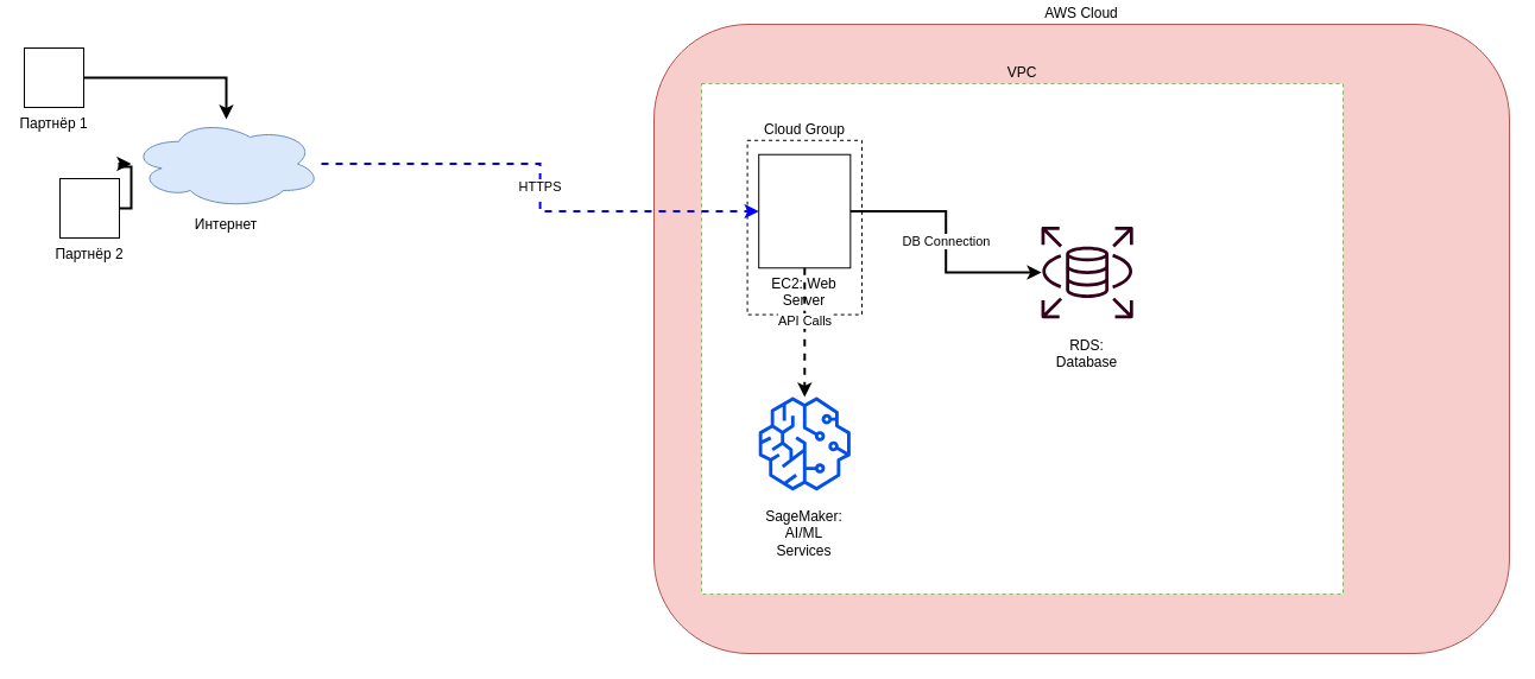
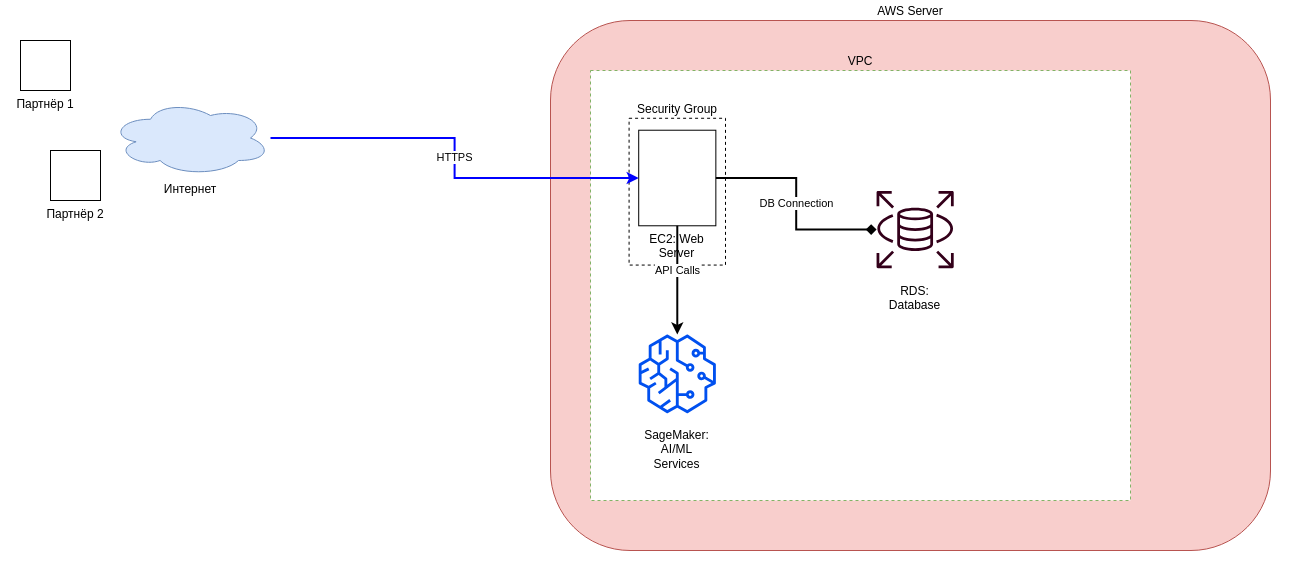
- <mxCell id="5" value="AWS Cloud" style="shape=rectangle;whiteSpace=wrap;html=1;rounded=1;fillColor=#f8cecc;strokeColor=#b85450;verticalLabelPosition=top;verticalAlign=bottom;" parent="1" vertex="1"><mxGeometry x="550" y="20" width="720" height="530" as="geometry" /></mxCell>
+ <mxCell id="5" value="AWS Server" style="shape=rectangle;whiteSpace=wrap;html=1;rounded=1;fillColor=#f8cecc;strokeColor=#b85450;verticalLabelPosition=top;verticalAlign=bottom;" parent="1" vertex="1"><mxGeometry x="550" y="20" width="720" height="530" as="geometry" /></mxCell>
- <mxCell id="13" style="edgeStyle=orthogonalEdgeStyle;rounded=0;html=1;strokeWidth=2;" parent="1" source="2" target="4" edge="1"><mxGeometry relative="1" as="geometry" /></mxCell>
- <mxCell id="10" value="Cloud Group" style="shape=rectangle;whiteSpace=wrap;html=1;dashed=1;verticalLabelPosition=top;verticalAlign=bottom;fillColor=none;" parent="6" vertex="1"><mxGeometry x="38.576" y="47.777" width="96.424" height="146.793" as="geometry" /></mxCell>
+ <mxCell id="10" value="Security Group" style="shape=rectangle;whiteSpace=wrap;html=1;dashed=1;verticalLabelPosition=top;verticalAlign=bottom;fillColor=none;" parent="6" vertex="1"><mxGeometry x="38.576" y="47.777" width="96.424" height="146.793" as="geometry" /></mxCell>
- <mxCell id="15" value="HTTPS" style="edgeStyle=orthogonalEdgeStyle;rounded=0;html=1;strokeWidth=2;strokeColor=#0000ff;dashed=1;" parent="1" source="4" target="7" edge="1"><mxGeometry relative="1" as="geometry" /></mxCell>
+ <mxCell id="15" value="HTTPS" style="edgeStyle=orthogonalEdgeStyle;rounded=0;html=1;strokeWidth=2;strokeColor=#0000ff;" parent="1" source="4" target="7" edge="1"><mxGeometry relative="1" as="geometry" /></mxCell>
- <mxCell id="14" style="edgeStyle=orthogonalEdgeStyle;rounded=0;html=1;strokeWidth=2;" parent="1" source="3" target="4" edge="1"><mxGeometry relative="1" as="geometry" /></mxCell>
- <mxCell id="11" value="DB Connection" style="edgeStyle=orthogonalEdgeStyle;rounded=0;html=1;strokeWidth=2;" parent="6" source="7" target="8" edge="1"><mxGeometry relative="1" as="geometry" /></mxCell>
+ <mxCell id="11" value="DB Connection" style="edgeStyle=orthogonalEdgeStyle;rounded=0;html=1;strokeWidth=2;endArrow=diamond;" parent="6" source="7" target="8" edge="1"><mxGeometry relative="1" as="geometry" /></mxCell>
- <mxCell id="12" value="API Calls" style="edgeStyle=orthogonalEdgeStyle;rounded=0;html=1;strokeWidth=2;align=center;verticalAlign=bottom;dashed=1;" parent="6" source="7" target="9" edge="1"><mxGeometry relative="1" as="geometry" /></mxCell>
+ <mxCell id="12" value="API Calls" style="edgeStyle=orthogonalEdgeStyle;rounded=0;html=1;strokeWidth=2;align=center;verticalAlign=bottom;" parent="6" source="7" target="9" edge="1"><mxGeometry relative="1" as="geometry" /></mxCell>
